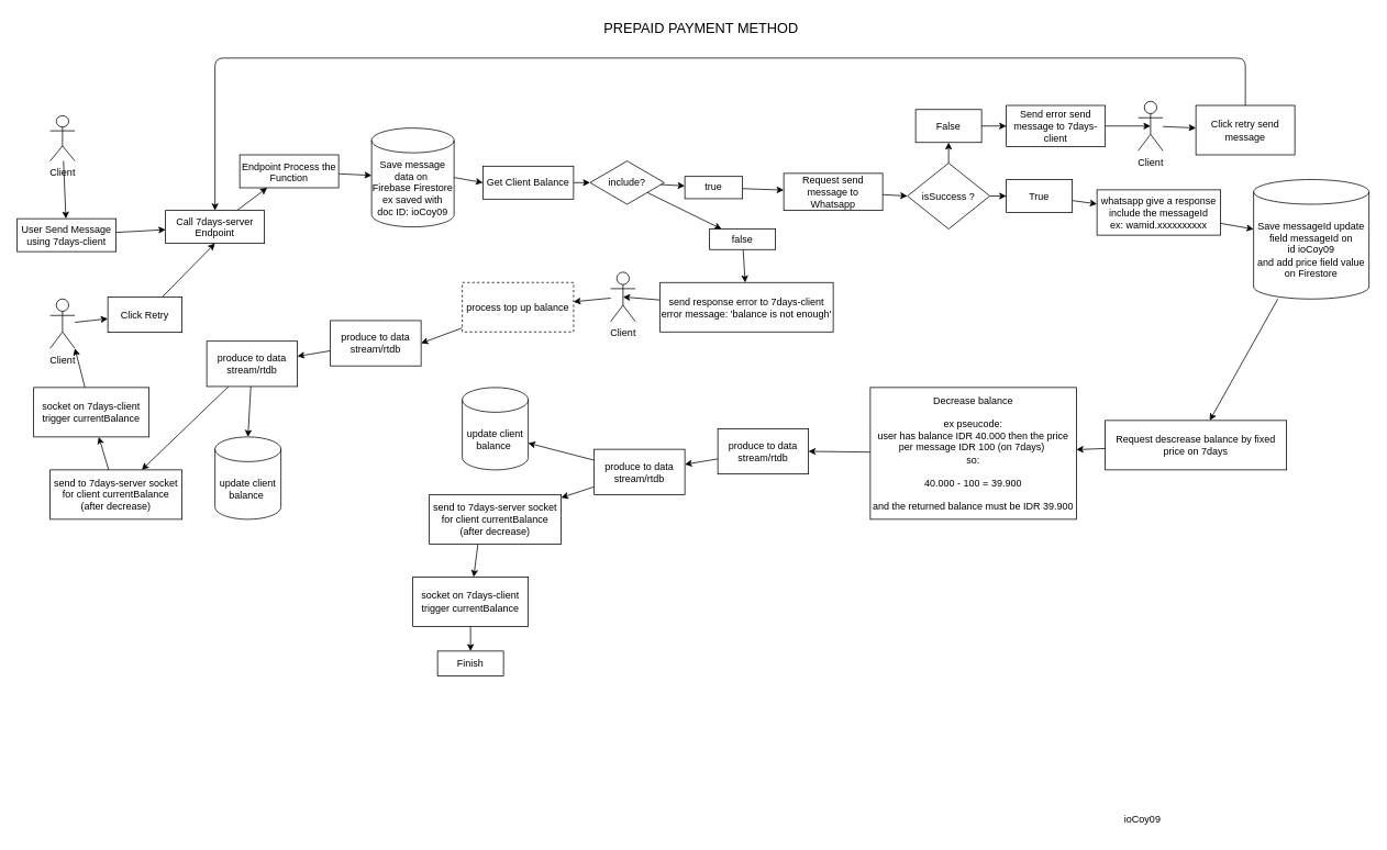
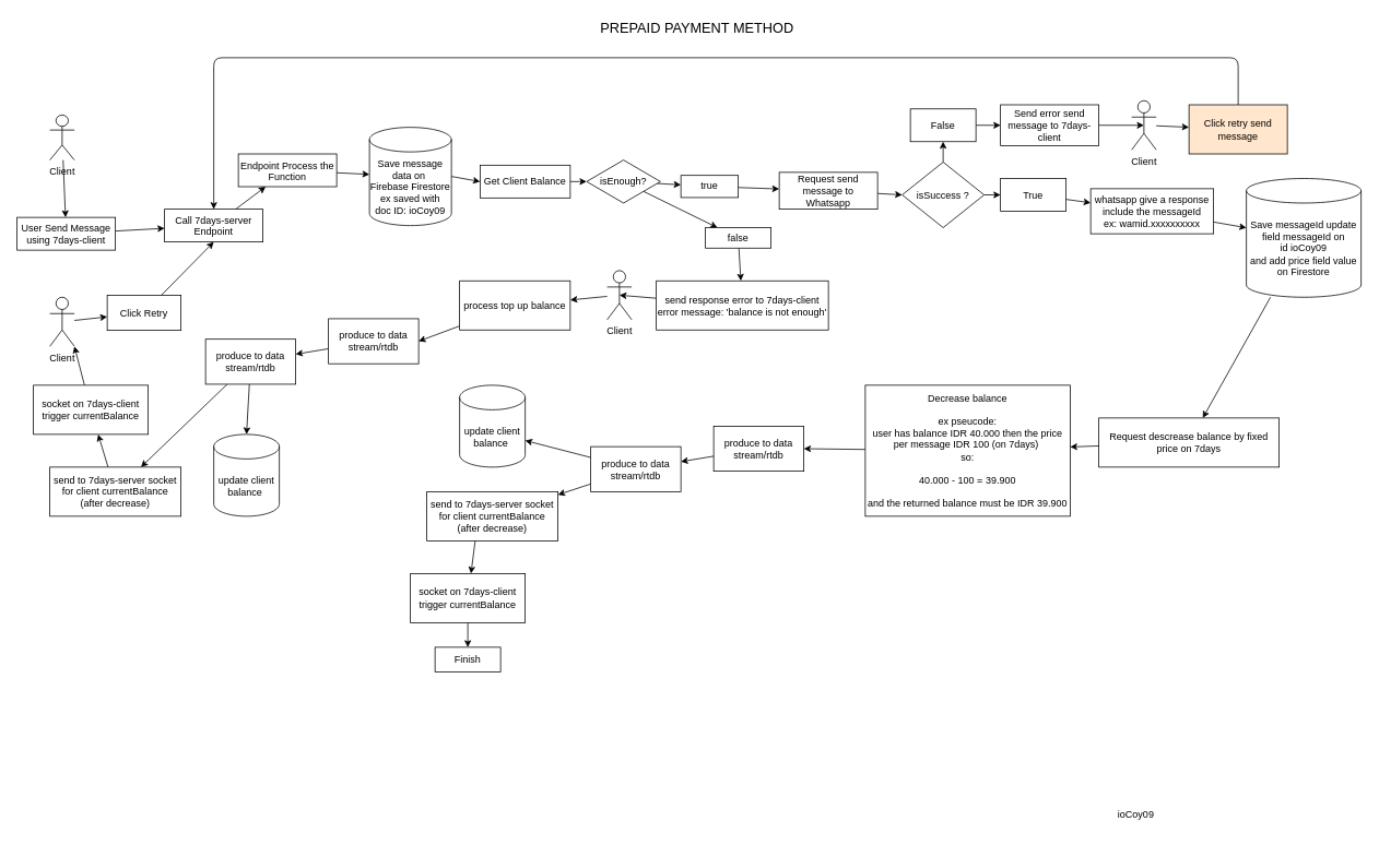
- <mxCell id="24" value="Click retry send message" style="rounded=0;whiteSpace=wrap;html=1;" vertex="1" parent="1"><mxGeometry x="1450" y="127.5" width="120" height="60" as="geometry" /></mxCell>
+ <mxCell id="24" value="Click retry send message" style="rounded=0;whiteSpace=wrap;html=1;fillColor=#ffe6cc;" vertex="1" parent="1"><mxGeometry x="1450" y="127.5" width="120" height="60" as="geometry" /></mxCell>
- <mxCell id="51" value="include?" style="rhombus;whiteSpace=wrap;html=1;rounded=0;" vertex="1" parent="1"><mxGeometry x="715" y="195" width="90" height="52.5" as="geometry" /></mxCell>
+ <mxCell id="51" value="isEnough?" style="rhombus;whiteSpace=wrap;html=1;rounded=0;" vertex="1" parent="1"><mxGeometry x="715" y="195" width="90" height="52.5" as="geometry" /></mxCell>
- <mxCell id="61" value="process top up balance" style="whiteSpace=wrap;html=1;rounded=0;dashed=1;" vertex="1" parent="1"><mxGeometry x="560" y="342.5" width="135" height="60" as="geometry" /></mxCell>
+ <mxCell id="61" value="process top up balance" style="whiteSpace=wrap;html=1;rounded=0;" vertex="1" parent="1"><mxGeometry x="560" y="342.5" width="135" height="60" as="geometry" /></mxCell>
